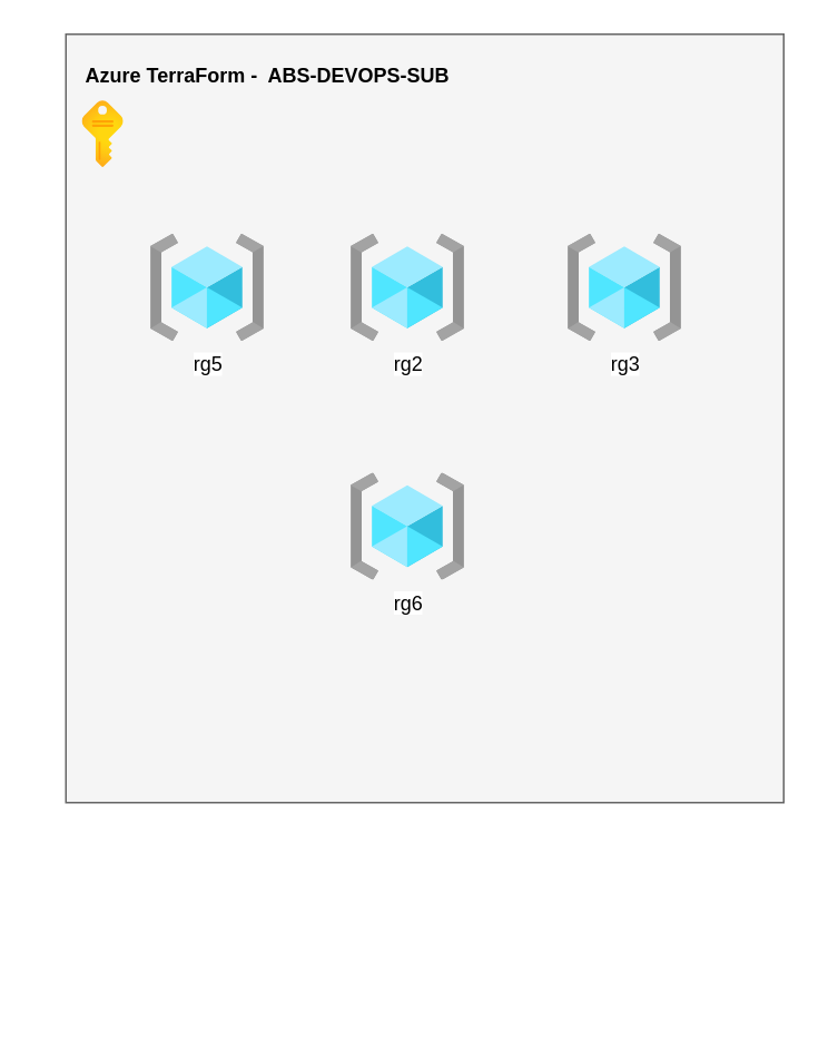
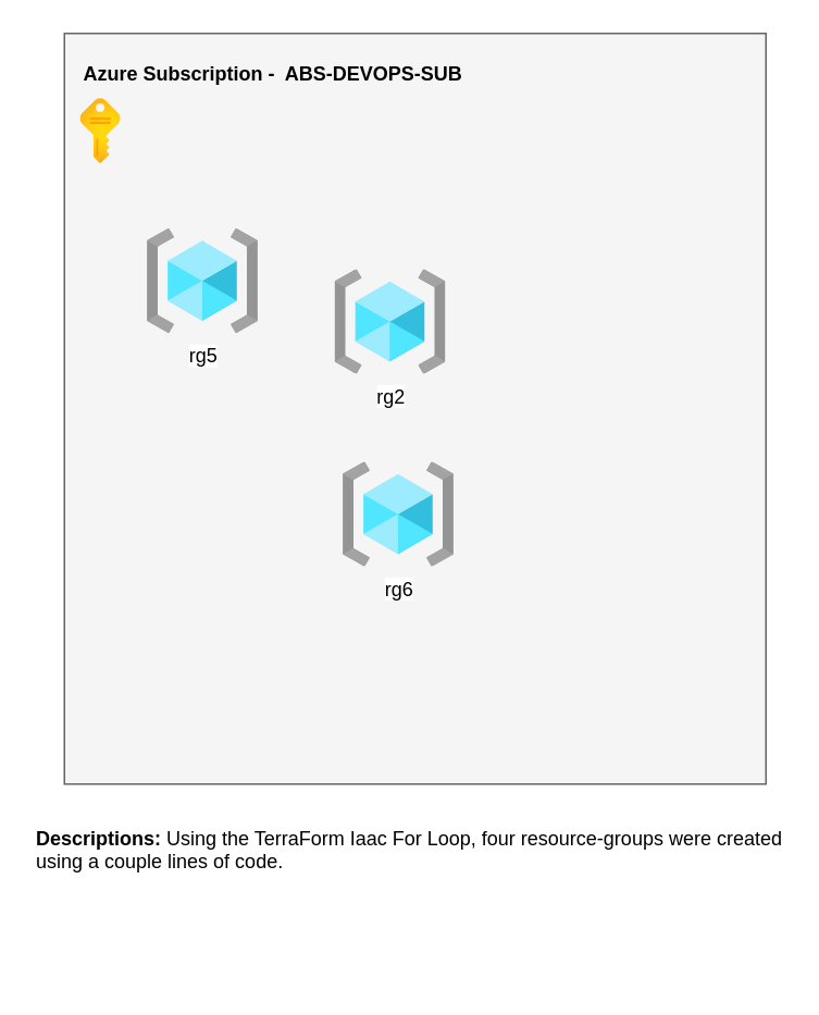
- <mxCell id="4" value="Azure TerraForm -&amp;nbsp; ABS-DEVOPS-SUB" style="text;html=1;strokeColor=none;fillColor=none;align=left;verticalAlign=middle;whiteSpace=wrap;rounded=0;fontStyle=1" parent="1" vertex="1"><mxGeometry x="49" y="30" width="410" height="30" as="geometry" /></mxCell>
+ <mxCell id="4" value="Azure Subscription -&amp;nbsp; ABS-DEVOPS-SUB" style="text;html=1;strokeColor=none;fillColor=none;align=left;verticalAlign=middle;whiteSpace=wrap;rounded=0;fontStyle=1" parent="1" vertex="1"><mxGeometry x="49" y="30" width="410" height="30" as="geometry" /></mxCell>
- <mxCell id="7" value="rg2" style="image;aspect=fixed;html=1;points=[];align=center;fontSize=12;image=img/lib/azure2/general/Resource_Groups.svg;" vertex="1" parent="1"><mxGeometry x="210" y="140" width="68" height="64" as="geometry" /></mxCell>
+ <mxCell id="7" value="rg2" style="image;aspect=fixed;html=1;points=[];align=center;fontSize=12;image=img/lib/azure2/general/Resource_Groups.svg;" vertex="1" parent="1"><mxGeometry x="205" y="165" width="68" height="64" as="geometry" /></mxCell>
- <mxCell id="8" value="rg3" style="image;aspect=fixed;html=1;points=[];align=center;fontSize=12;image=img/lib/azure2/general/Resource_Groups.svg;" vertex="1" parent="1"><mxGeometry x="340" y="140" width="68" height="64" as="geometry" /></mxCell>
+ <mxCell id="5" value="&lt;b&gt;Descriptions: &lt;/b&gt;Using the TerraForm Iaac For Loop, four resource-groups were created using a couple lines of code.&amp;nbsp;" style="text;html=1;strokeColor=none;fillColor=none;align=left;verticalAlign=top;whiteSpace=wrap;rounded=0;" parent="1" vertex="1"><mxGeometry x="20" y="500" width="460" height="100" as="geometry" /></mxCell>
